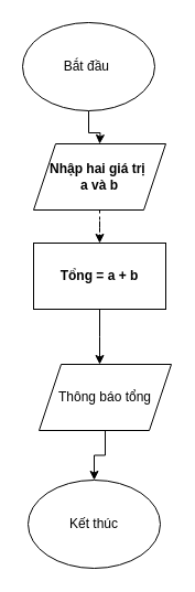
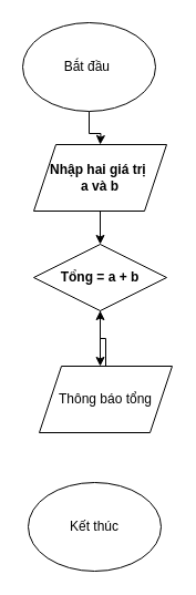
- <mxCell id="4" value="" style="edgeStyle=orthogonalEdgeStyle;rounded=0;orthogonalLoop=1;jettySize=auto;html=1;dashed=1;" edge="1" parent="1" source="5" target="7"><mxGeometry relative="1" as="geometry" /></mxCell>
+ <mxCell id="4" value="" style="edgeStyle=orthogonalEdgeStyle;rounded=0;orthogonalLoop=1;jettySize=auto;html=1;" edge="1" parent="1" source="5" target="7"><mxGeometry relative="1" as="geometry" /></mxCell>
- <mxCell id="7" value="Tổng = a + b" style="rounded=0;whiteSpace=wrap;html=1;fontStyle=1" vertex="1" parent="1"><mxGeometry x="30" y="220" width="120" height="60" as="geometry" /></mxCell>
+ <mxCell id="7" value="Tổng = a + b" style="rhombus;whiteSpace=wrap;html=1;fontStyle=1;" vertex="1" parent="1"><mxGeometry x="30" y="220" width="120" height="60" as="geometry" /></mxCell>
- <mxCell id="8" value="" style="edgeStyle=orthogonalEdgeStyle;rounded=0;orthogonalLoop=1;jettySize=auto;html=1;" edge="1" parent="1" source="9" target="10"><mxGeometry relative="1" as="geometry" /></mxCell>
+ <mxCell id="8" value="" style="edgeStyle=orthogonalEdgeStyle;rounded=0;orthogonalLoop=1;jettySize=auto;html=1;" edge="1" parent="1" source="9" target="7"><mxGeometry relative="1" as="geometry" /></mxCell>
